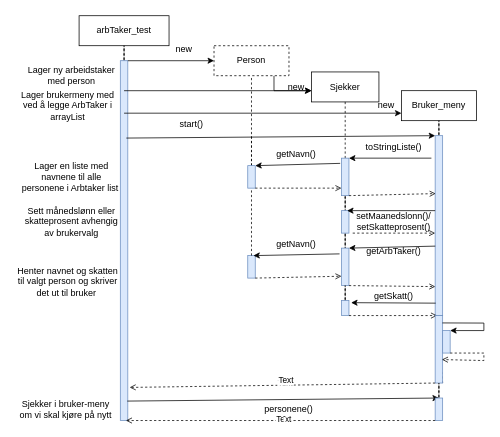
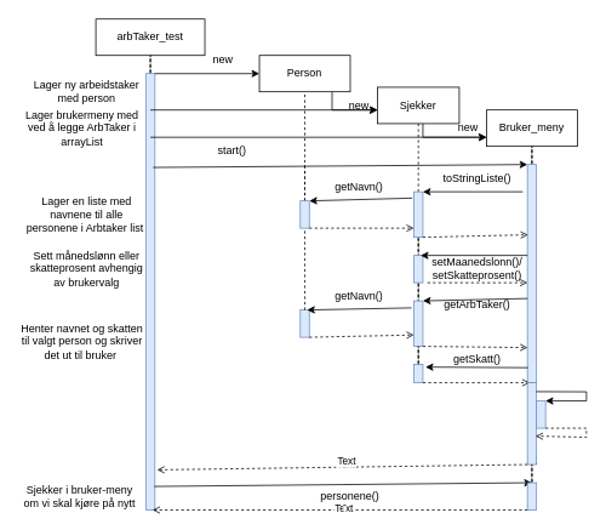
- <mxCell id="7" value="Person" style="rounded=0;whiteSpace=wrap;html=1;dashed=1;" vertex="1" parent="1"><mxGeometry x="285" y="60" width="100" height="40" as="geometry" /></mxCell>
+ <mxCell id="7" value="Person" style="rounded=0;whiteSpace=wrap;html=1;" vertex="1" parent="1"><mxGeometry x="285" y="60" width="100" height="40" as="geometry" /></mxCell>
+ <mxCell id="4" style="edgeStyle=orthogonalEdgeStyle;rounded=0;orthogonalLoop=1;jettySize=auto;html=1;entryX=0;entryY=0.75;entryDx=0;entryDy=0;" edge="1" parent="1" source="5" target="3"><mxGeometry relative="1" as="geometry"><Array as="points"><mxPoint x="465" y="150" /></Array></mxGeometry></mxCell>
